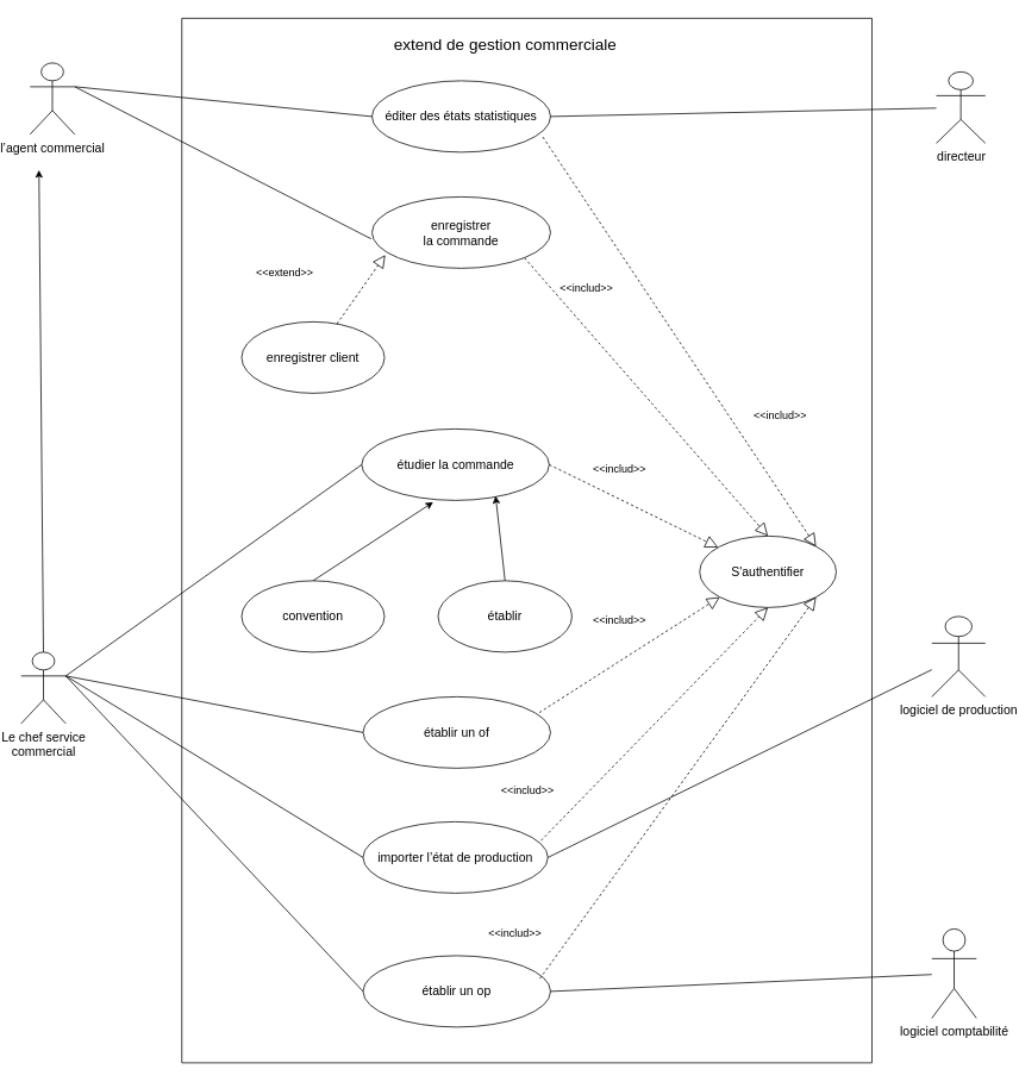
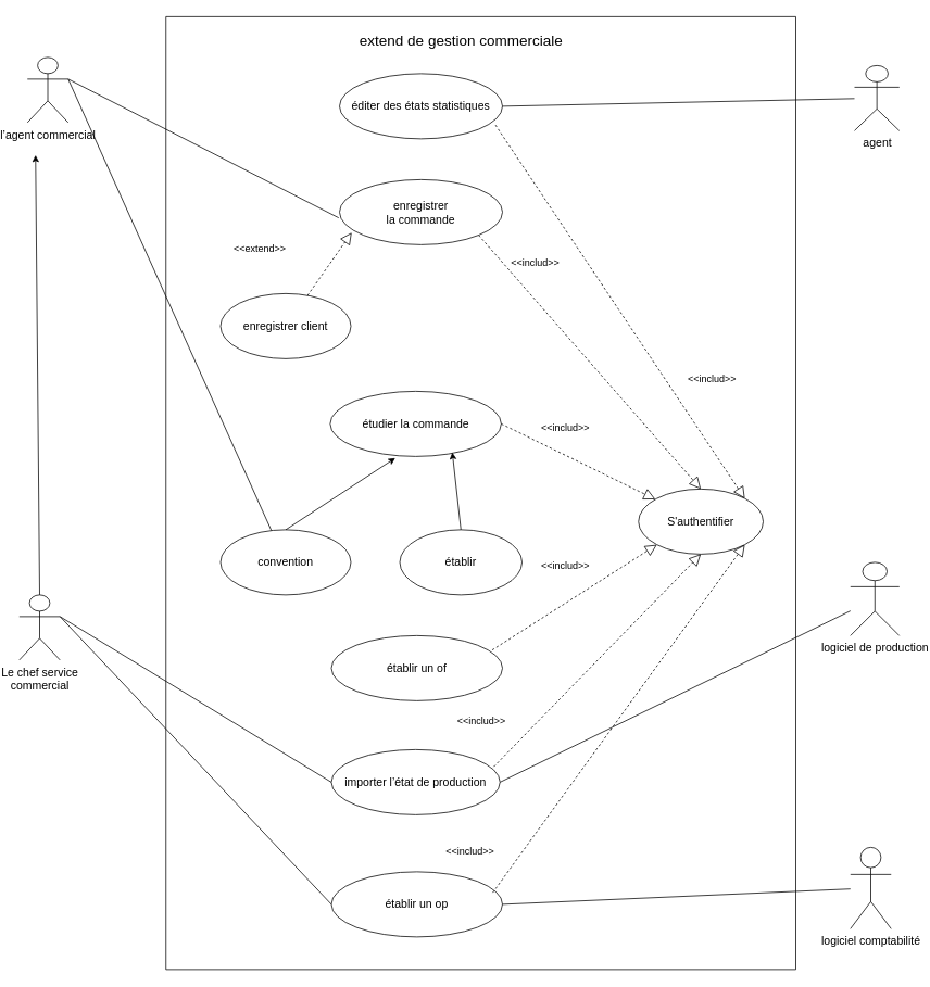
- <mxCell id="31" value="" style="endArrow=none;html=1;rounded=0;exitX=1;exitY=0.333;exitDx=0;exitDy=0;exitPerimeter=0;entryX=0;entryY=0.5;entryDx=0;entryDy=0;" edge="1" parent="1" source="30" target="15"><mxGeometry width="50" height="50" relative="1" as="geometry"><mxPoint x="350" y="370" as="sourcePoint" /><mxPoint x="400" y="320" as="targetPoint" /></mxGeometry></mxCell>
+ <mxCell id="31" value="" style="endArrow=none;html=1;rounded=0;exitX=1;exitY=0.333;exitDx=0;exitDy=0;exitPerimeter=0;" edge="1" parent="1" source="30" target="9"><mxGeometry width="50" height="50" relative="1" as="geometry"><mxPoint x="350" y="370" as="sourcePoint" /><mxPoint x="400" y="320" as="targetPoint" /></mxGeometry></mxCell>
- <mxCell id="39" value="&lt;font style=&quot;font-size: 14px;&quot;&gt;directeur&lt;/font&gt;" style="shape=umlActor;verticalLabelPosition=bottom;verticalAlign=top;html=1;outlineConnect=0;" vertex="1" parent="1"><mxGeometry x="1045" y="80" width="55" height="80" as="geometry" /></mxCell>
+ <mxCell id="39" value="&lt;font style=&quot;font-size: 14px;&quot;&gt;agent&lt;/font&gt;" style="shape=umlActor;verticalLabelPosition=bottom;verticalAlign=top;html=1;outlineConnect=0;" vertex="1" parent="1"><mxGeometry x="1045" y="80" width="55" height="80" as="geometry" /></mxCell>
- <mxCell id="33" value="" style="endArrow=none;html=1;rounded=0;entryX=0;entryY=0.5;entryDx=0;entryDy=0;exitX=1;exitY=0.333;exitDx=0;exitDy=0;exitPerimeter=0;" edge="1" parent="1" source="32" target="8"><mxGeometry width="50" height="50" relative="1" as="geometry"><mxPoint x="80" y="390" as="sourcePoint" /><mxPoint x="400" y="320" as="targetPoint" /></mxGeometry></mxCell>
- <mxCell id="34" value="" style="endArrow=none;html=1;rounded=0;exitX=1;exitY=0.333;exitDx=0;exitDy=0;exitPerimeter=0;entryX=0;entryY=0.5;entryDx=0;entryDy=0;" edge="1" parent="1" source="32" target="13"><mxGeometry width="50" height="50" relative="1" as="geometry"><mxPoint x="350" y="680" as="sourcePoint" /><mxPoint x="400" y="630" as="targetPoint" /></mxGeometry></mxCell>
